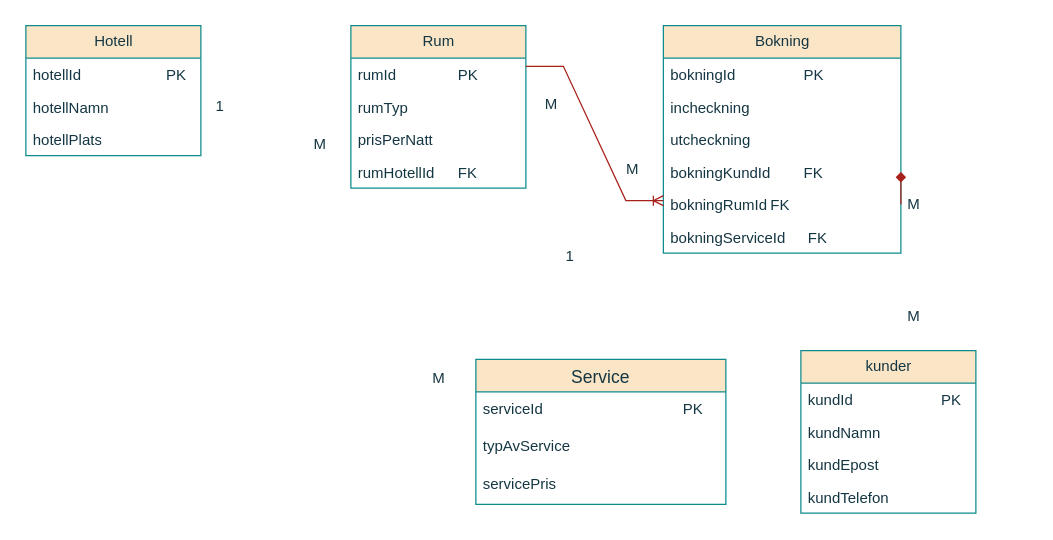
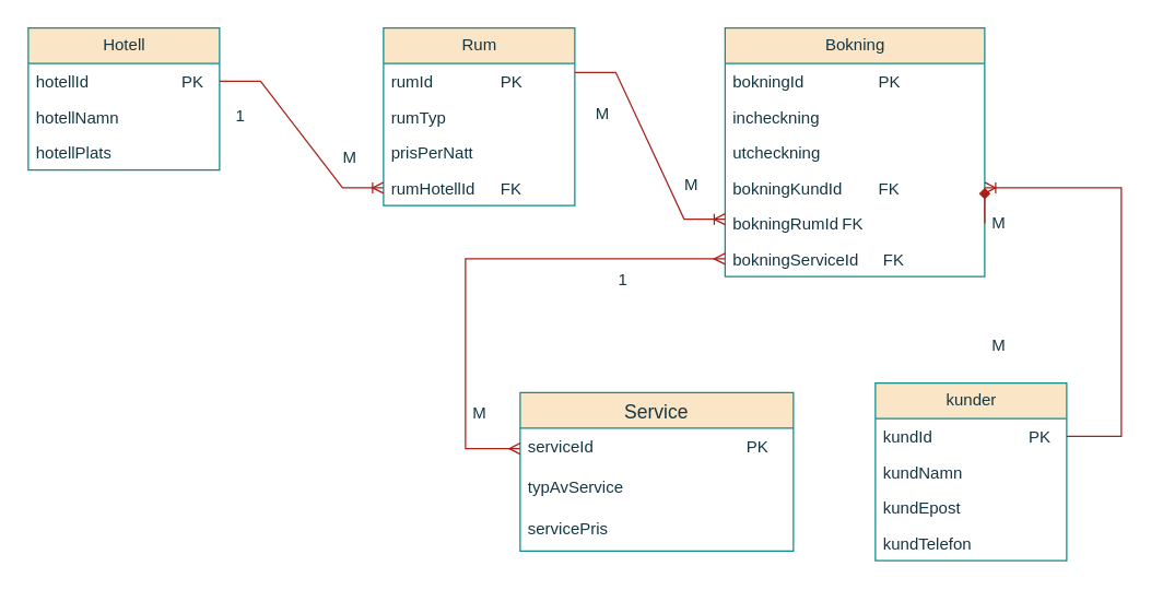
+ <mxCell id="27" value="" style="edgeStyle=entityRelationEdgeStyle;fontSize=12;html=1;endArrow=ERoneToMany;rounded=0;exitX=1;exitY=0.5;exitDx=0;exitDy=0;entryX=0;entryY=0.5;entryDx=0;entryDy=0;labelBackgroundColor=none;strokeColor=#A8201A;fontColor=default;" edge="1" parent="1" source="3" target="10"><mxGeometry width="100" height="100" relative="1" as="geometry"><mxPoint x="380" y="250" as="sourcePoint" /><mxPoint x="480" y="150" as="targetPoint" /></mxGeometry></mxCell>
+ <mxCell id="37" value="" style="edgeStyle=orthogonalEdgeStyle;fontSize=12;html=1;endArrow=ERmany;startArrow=ERmany;rounded=0;exitX=0;exitY=0.5;exitDx=0;exitDy=0;entryX=0;entryY=0.5;entryDx=0;entryDy=0;labelBackgroundColor=none;strokeColor=#A8201A;fontColor=default;" edge="1" parent="1" source="34" target="18"><mxGeometry width="100" height="100" relative="1" as="geometry"><mxPoint x="325" y="300" as="sourcePoint" /><mxPoint x="425" y="200" as="targetPoint" /><Array as="points"><mxPoint x="340" y="328" /><mxPoint x="340" y="189" /></Array></mxGeometry></mxCell>
+ <mxCell id="28" value="" style="fontSize=12;html=1;endArrow=ERoneToMany;rounded=0;labelBackgroundColor=none;strokeColor=#A8201A;fontColor=default;edgeStyle=orthogonalEdgeStyle;elbow=vertical;exitX=1;exitY=0.5;exitDx=0;exitDy=0;entryX=1;entryY=0.5;entryDx=0;entryDy=0;" edge="1" parent="1" source="20" target="15"><mxGeometry width="100" height="100" relative="1" as="geometry"><mxPoint x="790" y="310" as="sourcePoint" /><mxPoint x="730" y="170" as="targetPoint" /><Array as="points"><mxPoint x="820" y="319" /><mxPoint x="820" y="137" /></Array></mxGeometry></mxCell>
